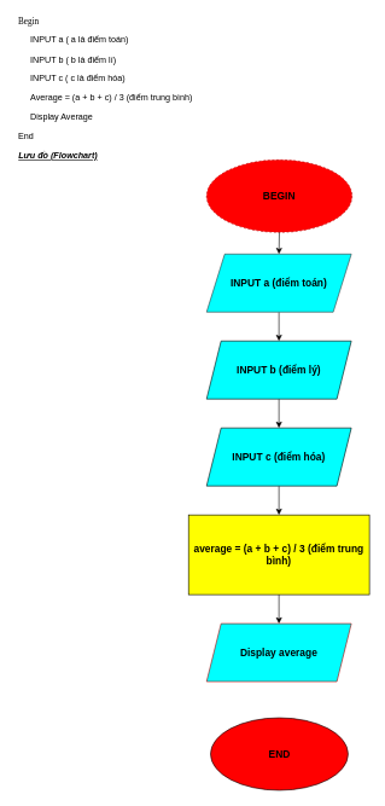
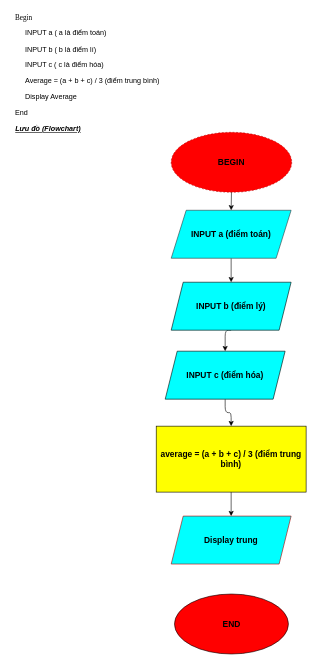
- <mxCell id="10" value="&lt;font style=&quot;font-size: 14px&quot;&gt;&lt;b&gt;INPUT c (điểm hóa)&lt;/b&gt;&lt;/font&gt;" style="shape=parallelogram;perimeter=parallelogramPerimeter;whiteSpace=wrap;html=1;fixedSize=1;align=center;fillColor=#00FFFF;" parent="1" vertex="1"><mxGeometry x="285" y="590" width="200" height="80" as="geometry" /></mxCell>
+ <mxCell id="10" value="&lt;font style=&quot;font-size: 14px&quot;&gt;&lt;b&gt;INPUT c (điểm hóa)&lt;/b&gt;&lt;/font&gt;" style="shape=parallelogram;perimeter=parallelogramPerimeter;whiteSpace=wrap;html=1;fixedSize=1;align=center;fillColor=#00FFFF;" parent="1" vertex="1"><mxGeometry x="275" y="585" width="200" height="80" as="geometry" /></mxCell>
- <mxCell id="13" value="&lt;span style=&quot;font-size: 14px&quot;&gt;&lt;b&gt;&lt;font color=&quot;#000000&quot;&gt;Display average&lt;/font&gt;&lt;/b&gt;&lt;/span&gt;" style="shape=parallelogram;perimeter=parallelogramPerimeter;whiteSpace=wrap;html=1;fixedSize=1;align=center;strokeColor=#B20000;fontColor=#ffffff;fillColor=#00FFFF;" parent="1" vertex="1"><mxGeometry x="285" y="860" width="200" height="80" as="geometry" /></mxCell>
+ <mxCell id="13" value="&lt;span style=&quot;font-size: 14px&quot;&gt;&lt;b&gt;&lt;font color=&quot;#000000&quot;&gt;Display trung&lt;/font&gt;&lt;/b&gt;&lt;/span&gt;" style="shape=parallelogram;perimeter=parallelogramPerimeter;whiteSpace=wrap;html=1;fixedSize=1;align=center;strokeColor=#B20000;fontColor=#ffffff;fillColor=#00FFFF;" parent="1" vertex="1"><mxGeometry x="285" y="860" width="200" height="80" as="geometry" /></mxCell>
